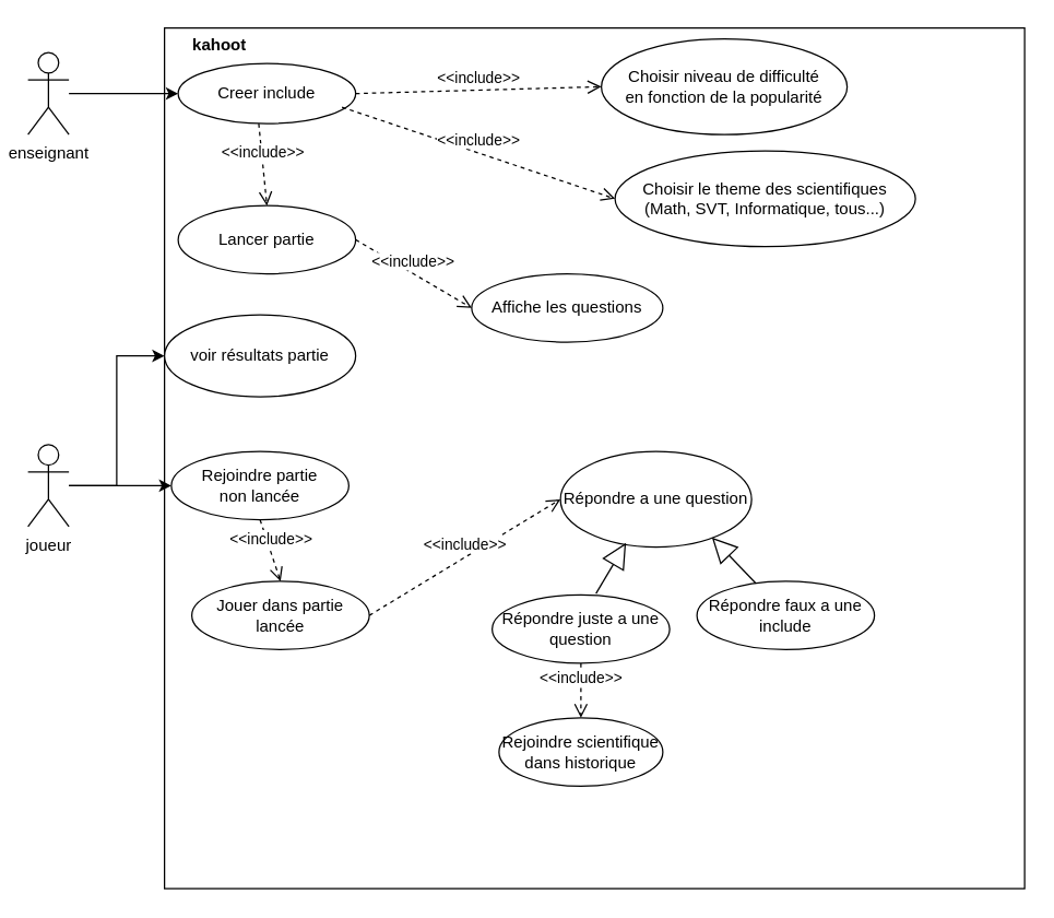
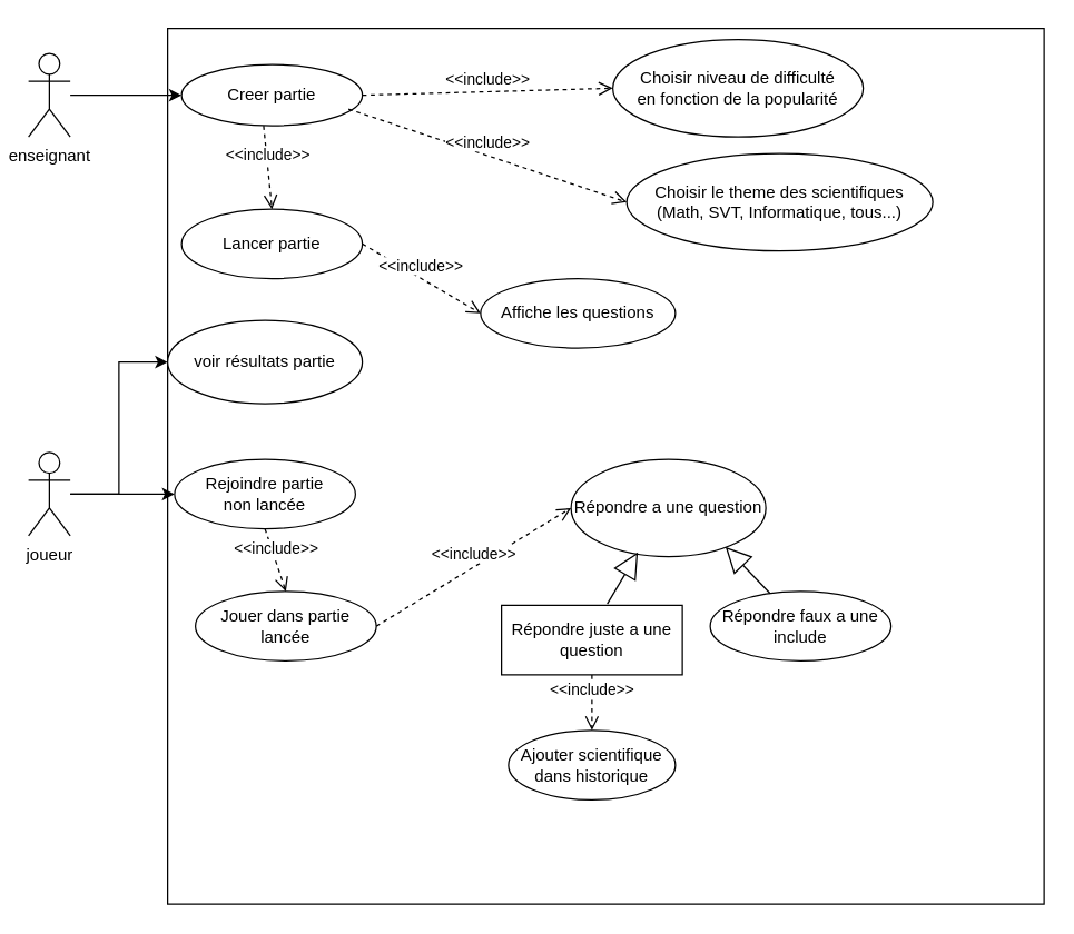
- <mxCell id="5" value="&lt;div&gt;kahoot&lt;/div&gt;" style="text;align=center;fontStyle=1;verticalAlign=middle;spacingLeft=3;spacingRight=3;strokeColor=none;rotatable=0;points=[[0,0.5],[1,0.5]];portConstraint=eastwest;html=1;" vertex="1" parent="1"><mxGeometry x="120" y="20" width="80" height="26" as="geometry" /></mxCell>
- <mxCell id="6" value="Creer include" style="ellipse;whiteSpace=wrap;html=1;" vertex="1" parent="1"><mxGeometry x="130" y="46" width="130" height="44" as="geometry" /></mxCell>
+ <mxCell id="6" value="Creer partie" style="ellipse;whiteSpace=wrap;html=1;" vertex="1" parent="1"><mxGeometry x="130" y="46" width="130" height="44" as="geometry" /></mxCell>
- <mxCell id="15" value="&lt;div&gt;Répondre juste a une question&lt;/div&gt;" style="ellipse;whiteSpace=wrap;html=1;" vertex="1" parent="1"><mxGeometry x="360" y="435" width="130" height="50" as="geometry" /></mxCell>
+ <mxCell id="15" value="&lt;div&gt;Répondre juste a une question&lt;/div&gt;" style="whiteSpace=wrap;html=1;rounded=0;" vertex="1" parent="1"><mxGeometry x="360" y="435" width="130" height="50" as="geometry" /></mxCell>
- <mxCell id="19" value="&lt;div&gt;Rejoindre scientifique dans historique&lt;/div&gt;" style="ellipse;whiteSpace=wrap;html=1;" vertex="1" parent="1"><mxGeometry x="365" y="525" width="120" height="50" as="geometry" /></mxCell>
+ <mxCell id="19" value="&lt;div&gt;Ajouter scientifique dans historique&lt;/div&gt;" style="ellipse;whiteSpace=wrap;html=1;" vertex="1" parent="1"><mxGeometry x="365" y="525" width="120" height="50" as="geometry" /></mxCell>
